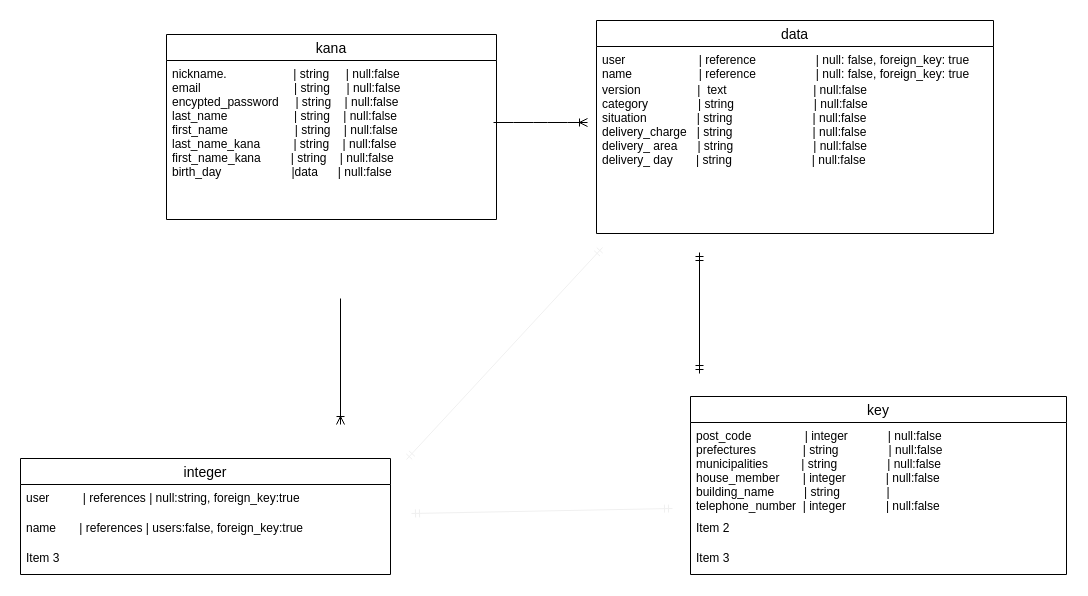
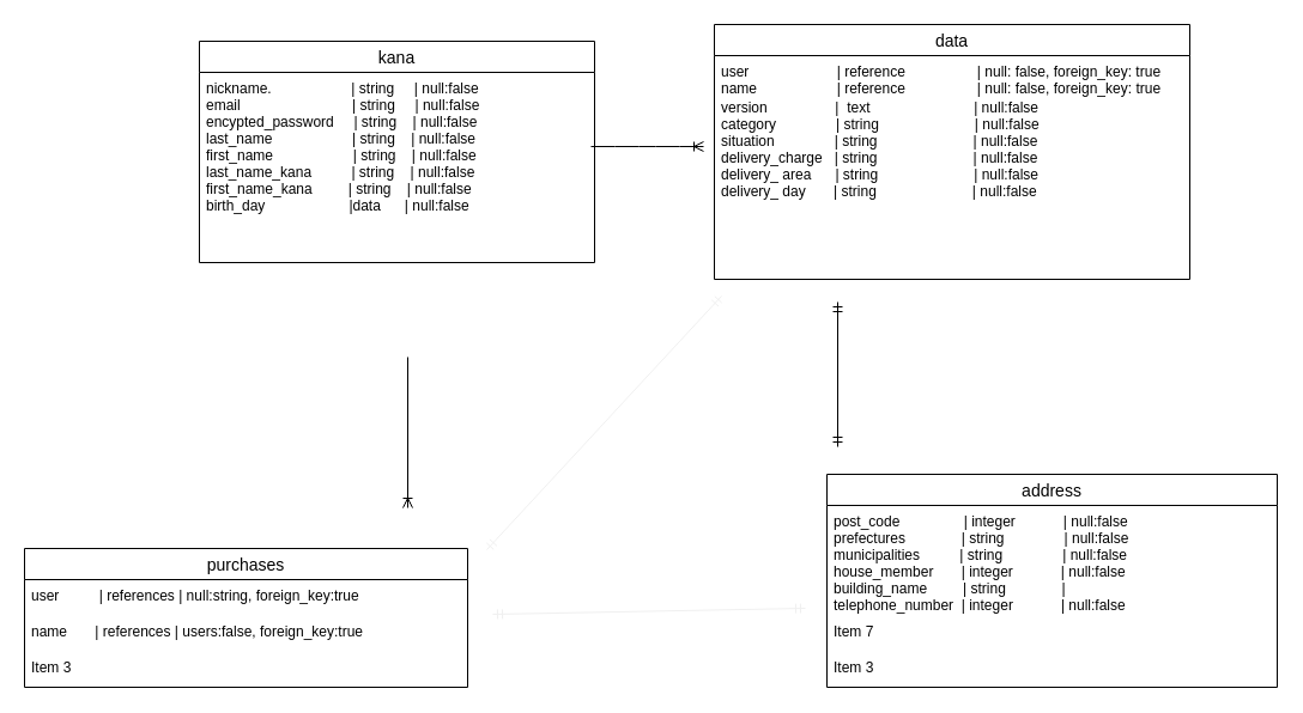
- <mxCell id="2" value="key" style="swimlane;fontStyle=0;childLayout=stackLayout;horizontal=1;startSize=26;horizontalStack=0;resizeParent=1;resizeParentMax=0;resizeLast=0;collapsible=1;marginBottom=0;align=center;fontSize=14;" vertex="1" parent="1"><mxGeometry x="690" y="396" width="376" height="178" as="geometry" /></mxCell>
+ <mxCell id="2" value="address" style="swimlane;fontStyle=0;childLayout=stackLayout;horizontal=1;startSize=26;horizontalStack=0;resizeParent=1;resizeParentMax=0;resizeLast=0;collapsible=1;marginBottom=0;align=center;fontSize=14;" vertex="1" parent="1"><mxGeometry x="690" y="396" width="376" height="178" as="geometry" /></mxCell>
- <mxCell id="16" value="integer" style="swimlane;fontStyle=0;childLayout=stackLayout;horizontal=1;startSize=26;horizontalStack=0;resizeParent=1;resizeParentMax=0;resizeLast=0;collapsible=1;marginBottom=0;align=center;fontSize=14;" vertex="1" parent="1"><mxGeometry x="20" y="458" width="370" height="116" as="geometry" /></mxCell>
+ <mxCell id="16" value="purchases" style="swimlane;fontStyle=0;childLayout=stackLayout;horizontal=1;startSize=26;horizontalStack=0;resizeParent=1;resizeParentMax=0;resizeLast=0;collapsible=1;marginBottom=0;align=center;fontSize=14;" vertex="1" parent="1"><mxGeometry x="20" y="458" width="370" height="116" as="geometry" /></mxCell>
- <mxCell id="4" value="Item 2" style="text;strokeColor=none;fillColor=none;spacingLeft=4;spacingRight=4;overflow=hidden;rotatable=0;points=[[0,0.5],[1,0.5]];portConstraint=eastwest;fontSize=12;" vertex="1" parent="2"><mxGeometry y="118" width="376" height="30" as="geometry" /></mxCell>
+ <mxCell id="4" value="Item 7" style="text;strokeColor=none;fillColor=none;spacingLeft=4;spacingRight=4;overflow=hidden;rotatable=0;points=[[0,0.5],[1,0.5]];portConstraint=eastwest;fontSize=12;" vertex="1" parent="2"><mxGeometry y="118" width="376" height="30" as="geometry" /></mxCell>
